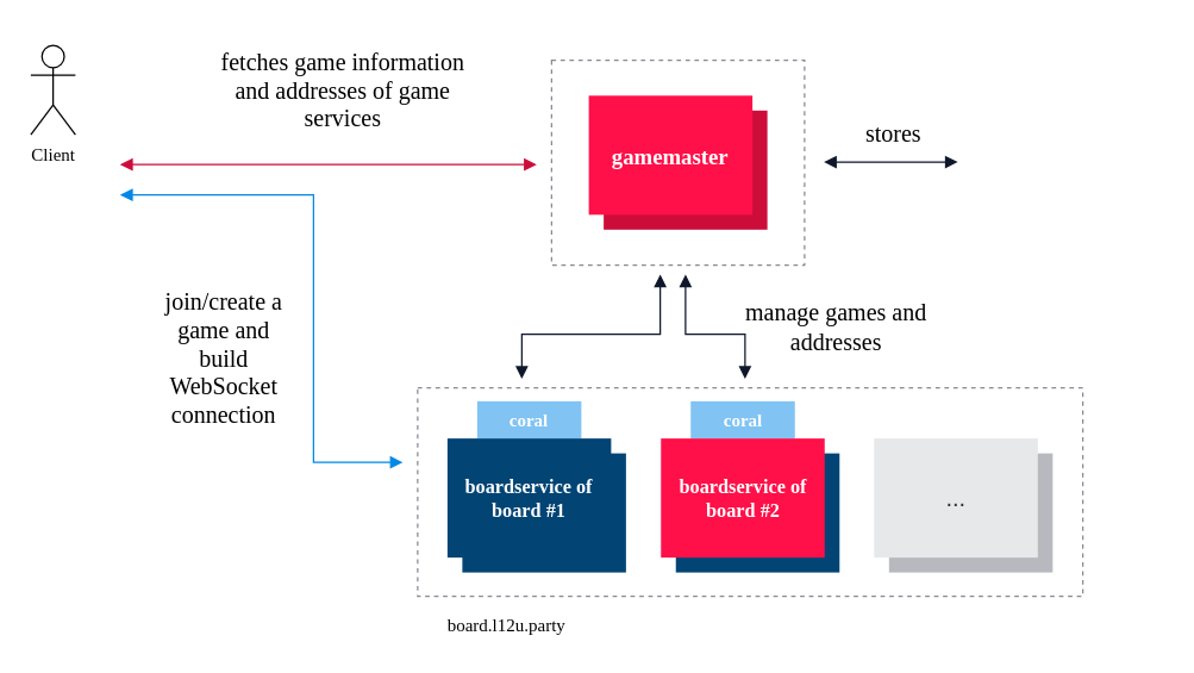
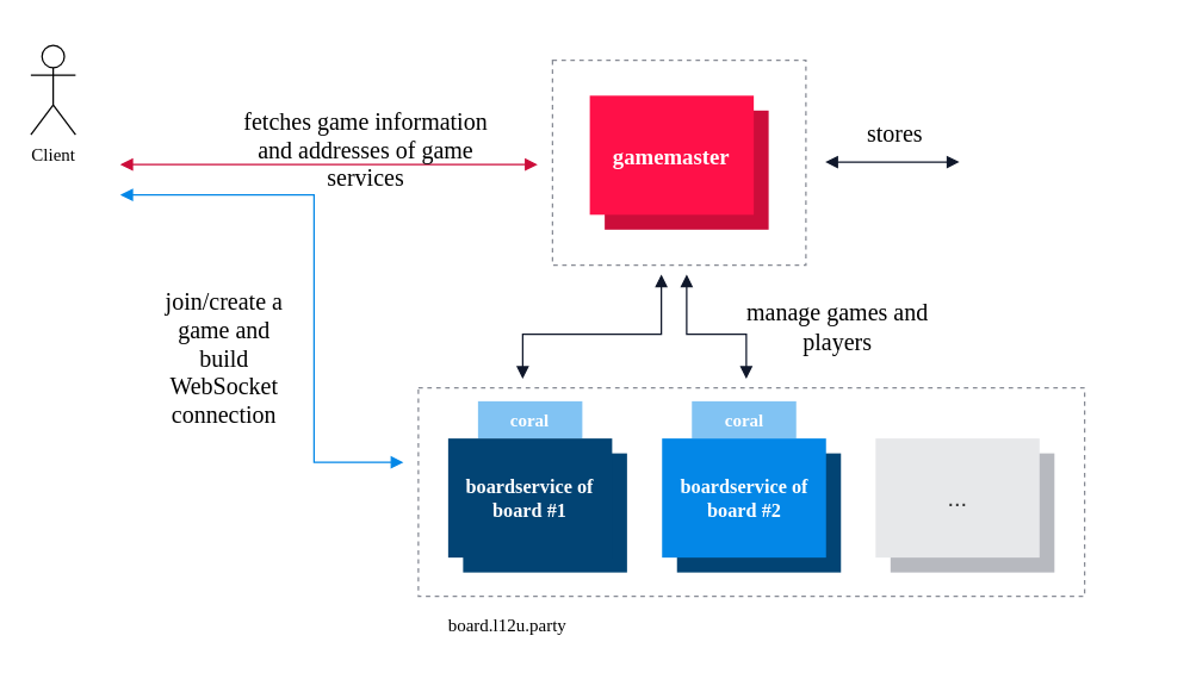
- <mxCell id="10" value="fetches game information and addresses of game services" style="text;html=1;strokeColor=none;fillColor=none;align=center;verticalAlign=middle;whiteSpace=wrap;rounded=0;fontSize=16;fontFamily=IBM Plex Sans;" parent="1" vertex="1"><mxGeometry x="140" y="20" width="180" height="80" as="geometry" /></mxCell>
+ <mxCell id="10" value="fetches game information and addresses of game services" style="text;html=1;strokeColor=none;fillColor=none;align=center;verticalAlign=middle;whiteSpace=wrap;rounded=0;fontSize=16;fontFamily=IBM Plex Sans;" parent="1" vertex="1"><mxGeometry x="155" y="60" width="180" height="80" as="geometry" /></mxCell>
- <mxCell id="17" value="manage games and addresses" style="text;html=1;strokeColor=none;fillColor=none;align=center;verticalAlign=middle;whiteSpace=wrap;rounded=0;fontSize=16;fontFamily=IBM Plex Sans;" parent="1" vertex="1"><mxGeometry x="498" y="194.18" width="127" height="50" as="geometry" /></mxCell>
+ <mxCell id="17" value="manage games and players" style="text;html=1;strokeColor=none;fillColor=none;align=center;verticalAlign=middle;whiteSpace=wrap;rounded=0;fontSize=16;fontFamily=IBM Plex Sans;" parent="1" vertex="1"><mxGeometry x="498" y="194.18" width="127" height="50" as="geometry" /></mxCell>
- <mxCell id="25" value="boardservice of board #2" style="rounded=0;whiteSpace=wrap;html=1;fontSize=13;fontFamily=IBM Plex Sans;fillColor=#ff1048;fontColor=#FFFFFF;fontStyle=1;strokeColor=none;" parent="1" vertex="1"><mxGeometry x="443.5" y="294" width="110" height="80" as="geometry" /></mxCell>
+ <mxCell id="25" value="boardservice of board #2" style="rounded=0;whiteSpace=wrap;html=1;fontSize=13;fontFamily=IBM Plex Sans;fillColor=#0387E7;fontColor=#FFFFFF;fontStyle=1;strokeColor=none;" parent="1" vertex="1"><mxGeometry x="443.5" y="294" width="110" height="80" as="geometry" /></mxCell>
